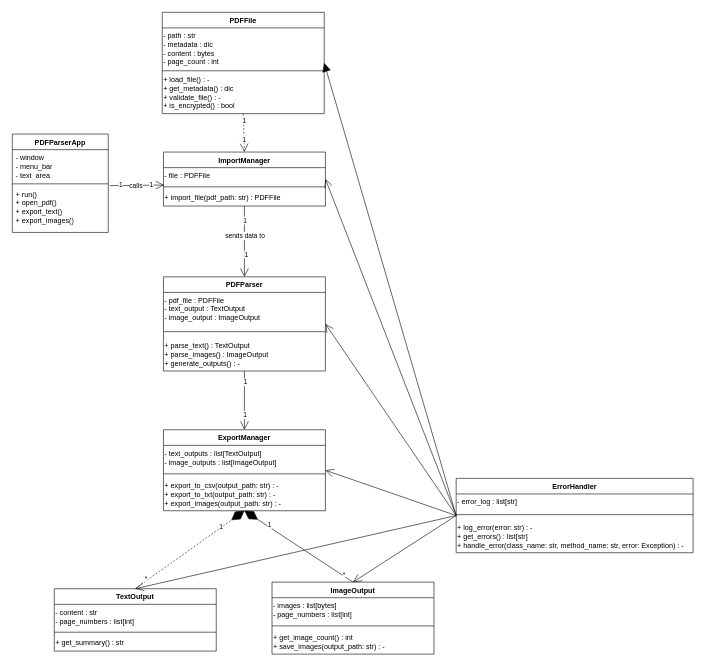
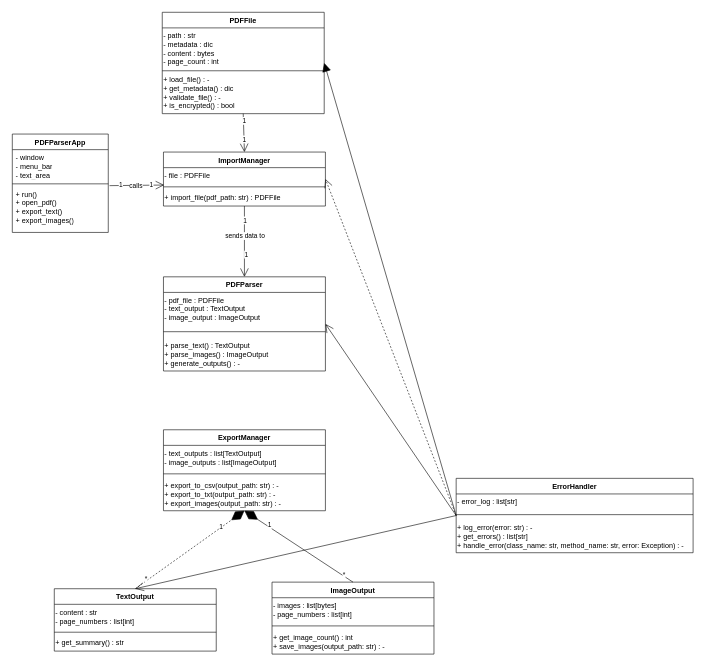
- <mxCell id="37" value="" style="endArrow=open;endFill=1;endSize=12;html=1;rounded=0;exitX=0.5;exitY=1;exitDx=0;exitDy=0;entryX=0.5;entryY=0;entryDx=0;entryDy=0;dashed=1;" parent="1" source="6" target="22" edge="1"><mxGeometry width="160" relative="1" as="geometry"><mxPoint x="422" y="297" as="sourcePoint" /><mxPoint x="432" y="307" as="targetPoint" /></mxGeometry></mxCell>
+ <mxCell id="37" value="" style="endArrow=open;endFill=1;endSize=12;html=1;rounded=0;exitX=0.5;exitY=1;exitDx=0;exitDy=0;entryX=0.5;entryY=0;entryDx=0;entryDy=0;" parent="1" source="6" target="22" edge="1"><mxGeometry width="160" relative="1" as="geometry"><mxPoint x="422" y="297" as="sourcePoint" /><mxPoint x="432" y="307" as="targetPoint" /></mxGeometry></mxCell>
- <mxCell id="41" value="" style="endArrow=open;endFill=1;endSize=12;html=1;rounded=0;exitX=0;exitY=0.5;exitDx=0;exitDy=0;entryX=1;entryY=0.5;entryDx=0;entryDy=0;" parent="1" source="26" target="22" edge="1"><mxGeometry width="160" relative="1" as="geometry"><mxPoint x="662" y="607" as="sourcePoint" /><mxPoint x="562" y="447" as="targetPoint" /></mxGeometry></mxCell>
+ <mxCell id="41" value="" style="endArrow=open;endFill=1;endSize=12;html=1;rounded=0;exitX=0;exitY=0.5;exitDx=0;exitDy=0;entryX=1;entryY=0.5;entryDx=0;entryDy=0;dashed=1;" parent="1" source="26" target="22" edge="1"><mxGeometry width="160" relative="1" as="geometry"><mxPoint x="662" y="607" as="sourcePoint" /><mxPoint x="562" y="447" as="targetPoint" /></mxGeometry></mxCell>
- <mxCell id="30" value="" style="endArrow=open;endFill=1;endSize=12;html=1;rounded=0;exitX=0.5;exitY=1;exitDx=0;exitDy=0;" parent="1" source="2" target="18" edge="1"><mxGeometry width="160" relative="1" as="geometry"><mxPoint x="452" y="694.75" as="sourcePoint" /><mxPoint x="349" y="784.75" as="targetPoint" /></mxGeometry></mxCell>
- <mxCell id="31" value="1" style="edgeLabel;html=1;align=center;verticalAlign=middle;resizable=0;points=[];" parent="30" vertex="1" connectable="0"><mxGeometry x="-0.639" y="1" relative="1" as="geometry"><mxPoint as="offset" /></mxGeometry></mxCell>
- <mxCell id="32" value="1" style="edgeLabel;html=1;align=center;verticalAlign=middle;resizable=0;points=[];" parent="30" vertex="1" connectable="0"><mxGeometry x="0.5" y="-2" relative="1" as="geometry"><mxPoint x="2" y="-2" as="offset" /></mxGeometry></mxCell>
- <mxCell id="43" value="" style="endArrow=open;endFill=1;endSize=12;html=1;rounded=0;exitX=0;exitY=0.5;exitDx=0;exitDy=0;entryX=1;entryY=0.5;entryDx=0;entryDy=0;" parent="1" source="26" target="18" edge="1"><mxGeometry width="160" relative="1" as="geometry"><mxPoint x="679" y="524.75" as="sourcePoint" /><mxPoint x="579" y="364.75" as="targetPoint" /></mxGeometry></mxCell>
- <mxCell id="44" value="" style="endArrow=open;endFill=1;endSize=12;html=1;rounded=0;exitX=0;exitY=0.5;exitDx=0;exitDy=0;entryX=0.5;entryY=0;entryDx=0;entryDy=0;" parent="1" source="26" target="14" edge="1"><mxGeometry width="160" relative="1" as="geometry"><mxPoint x="689" y="534.75" as="sourcePoint" /><mxPoint x="589" y="374.75" as="targetPoint" /></mxGeometry></mxCell>
